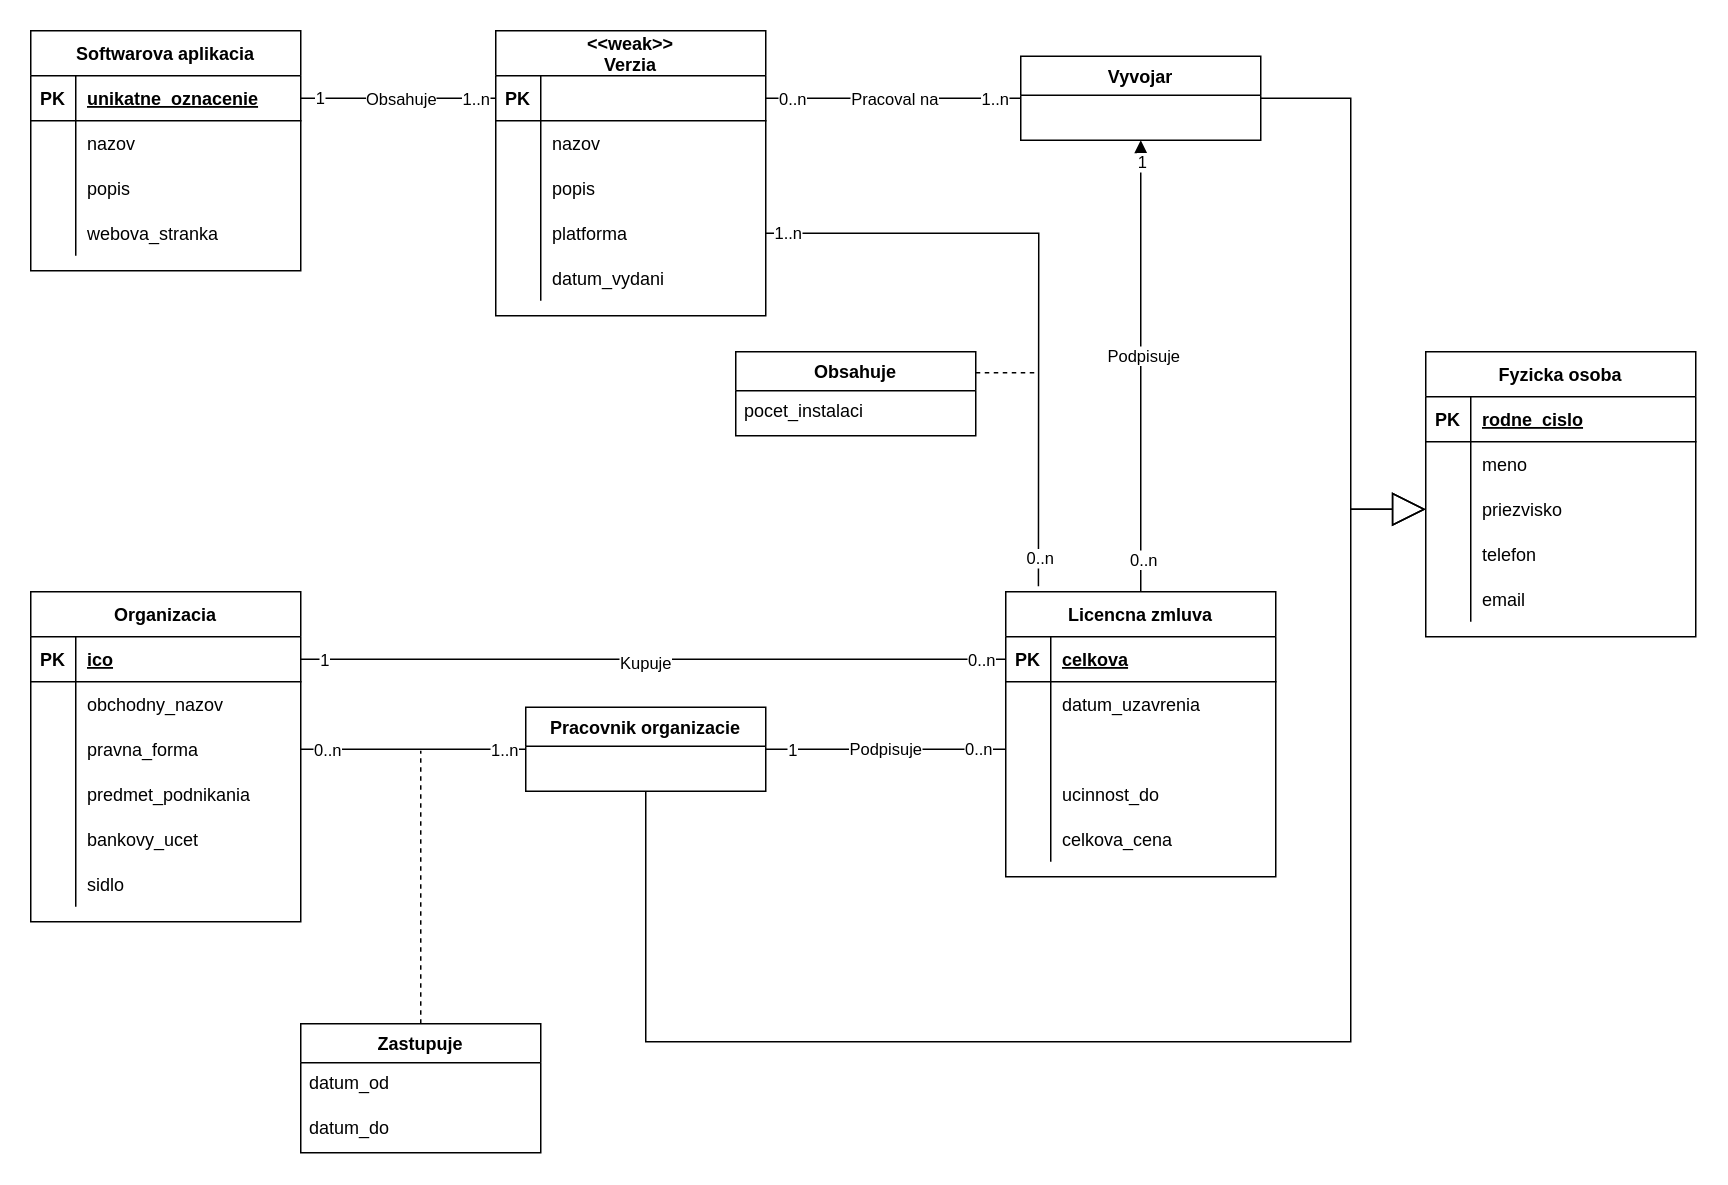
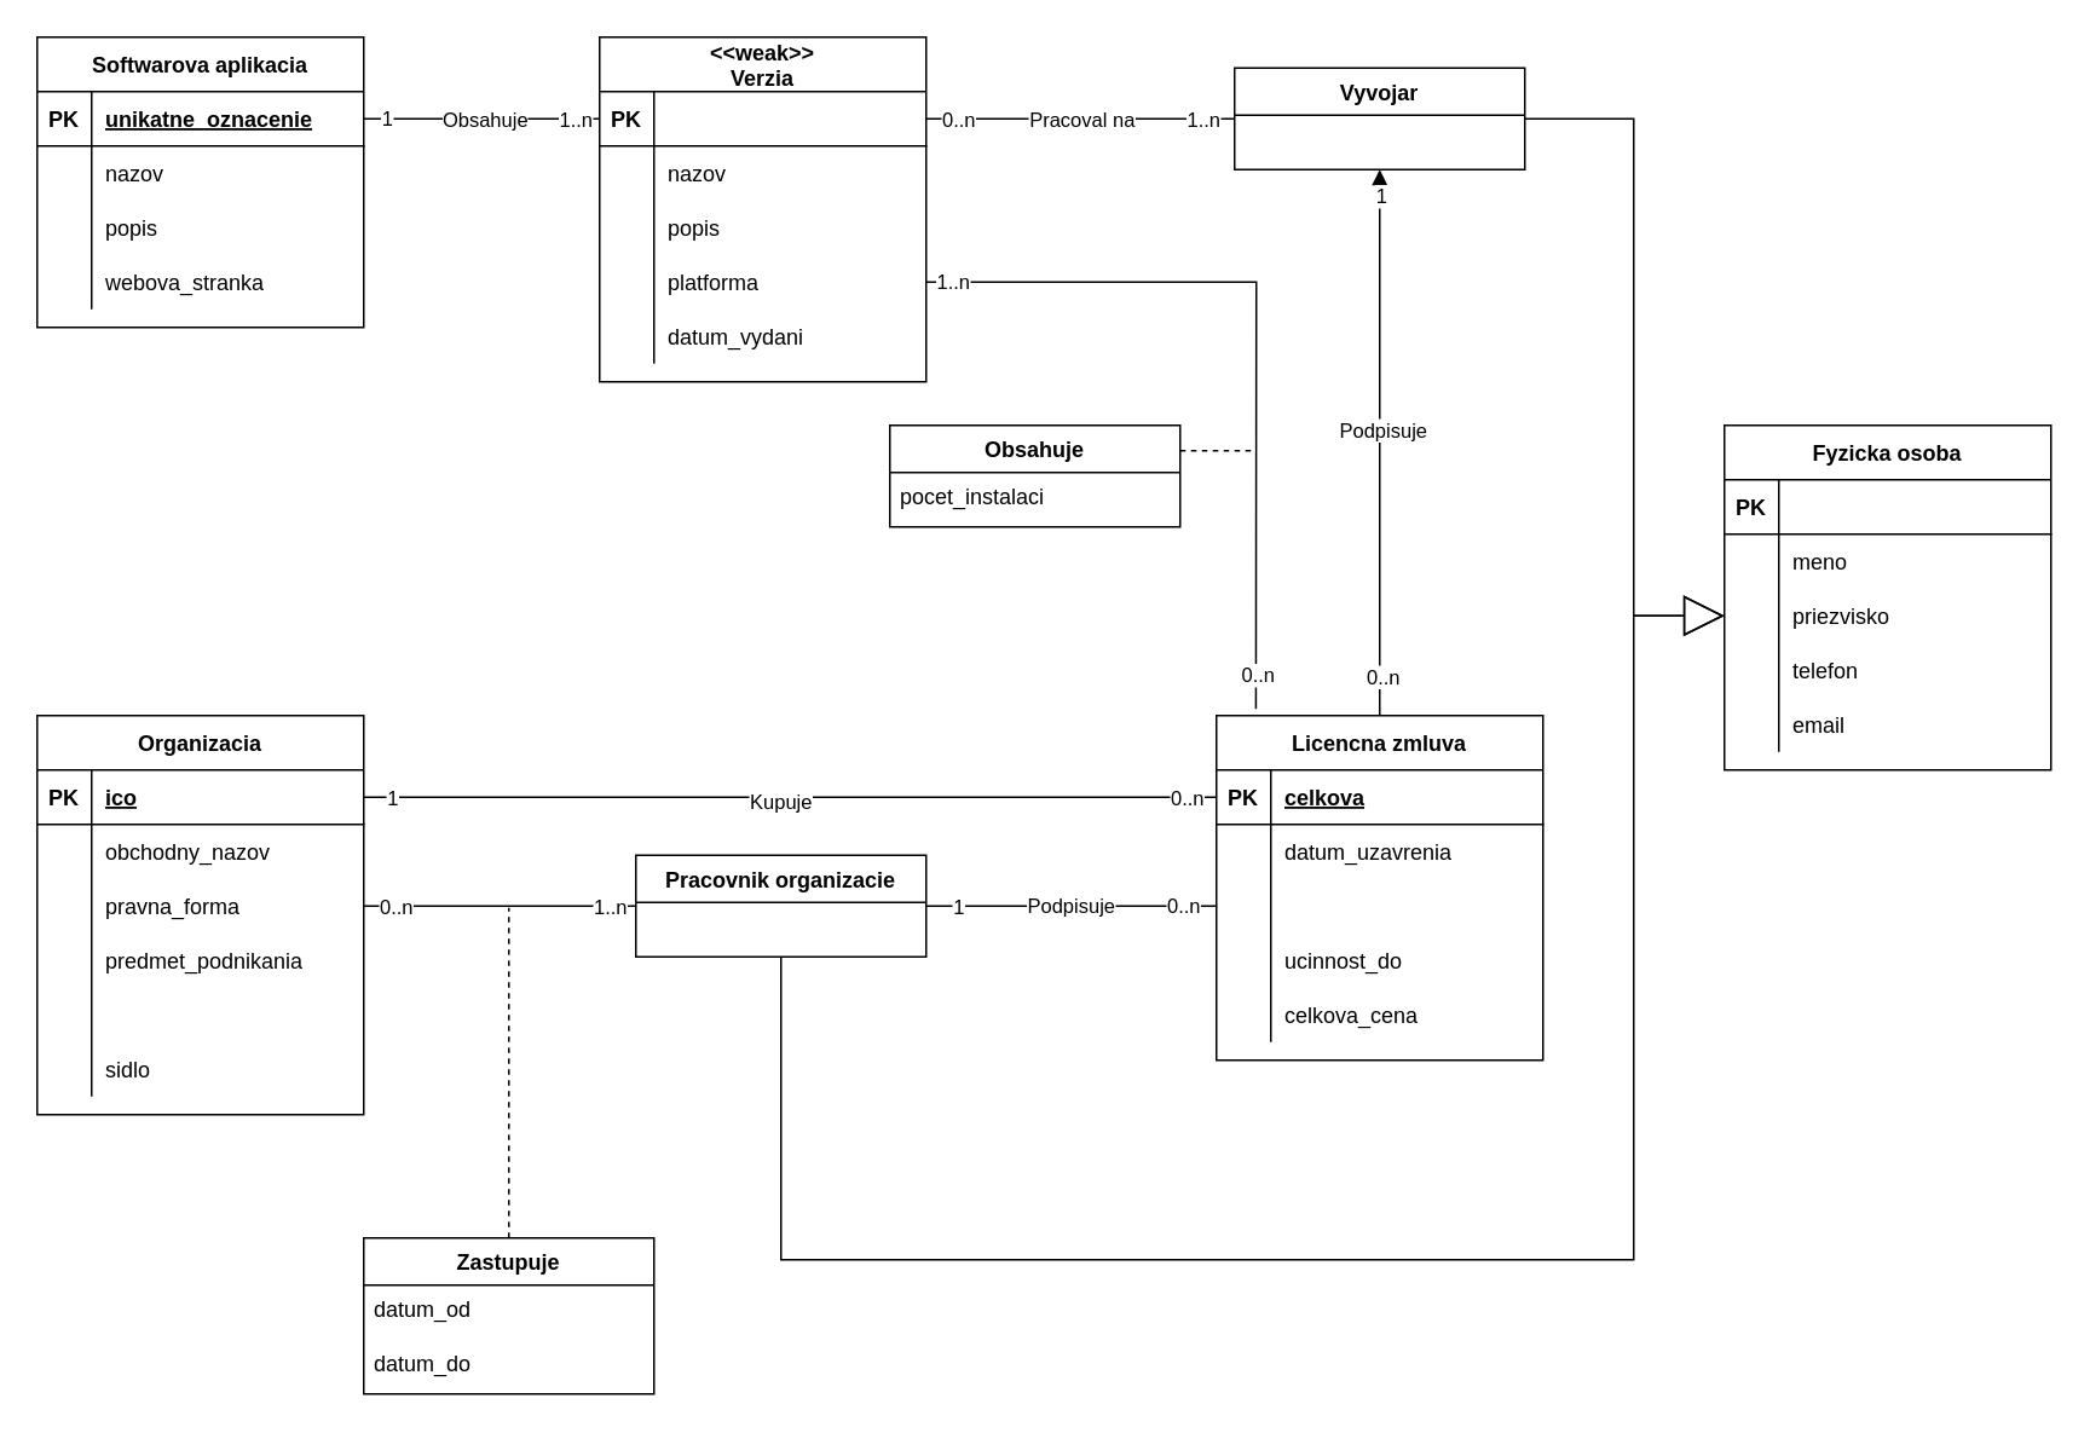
- <mxCell id="101" value="rodne_cislo" style="shape=partialRectangle;connectable=0;fillColor=none;top=0;left=0;bottom=0;right=0;align=left;spacingLeft=6;fontStyle=5;overflow=hidden;fontColor=default;strokeColor=default;" parent="99" vertex="1"><mxGeometry x="30" width="150" height="30" as="geometry"><mxRectangle width="150" height="30" as="alternateBounds" /></mxGeometry></mxCell>
- <mxCell id="45" value="bankovy_ucet" style="shape=partialRectangle;connectable=0;fillColor=none;top=0;left=0;bottom=0;right=0;align=left;spacingLeft=6;overflow=hidden;fontColor=default;strokeColor=default;" parent="43" vertex="1"><mxGeometry x="30" width="150" height="30" as="geometry"><mxRectangle width="150" height="30" as="alternateBounds" /></mxGeometry></mxCell>
